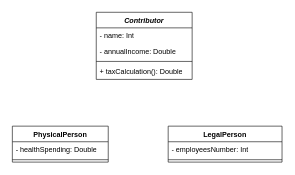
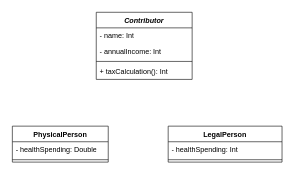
- <mxCell id="10" value="- annualIncome: Double" style="text;strokeColor=none;fillColor=none;align=left;verticalAlign=top;spacingLeft=4;spacingRight=4;overflow=hidden;rotatable=0;points=[[0,0.5],[1,0.5]];portConstraint=eastwest;whiteSpace=wrap;html=1;" vertex="1" parent="8"><mxGeometry y="52" width="160" height="26" as="geometry" /></mxCell>
+ <mxCell id="10" value="- annualIncome: Int" style="text;strokeColor=none;fillColor=none;align=left;verticalAlign=top;spacingLeft=4;spacingRight=4;overflow=hidden;rotatable=0;points=[[0,0.5],[1,0.5]];portConstraint=eastwest;whiteSpace=wrap;html=1;" vertex="1" parent="8"><mxGeometry y="52" width="160" height="26" as="geometry" /></mxCell>
- <mxCell id="12" value="+ taxCalculation(): Double" style="text;strokeColor=none;fillColor=none;align=left;verticalAlign=top;spacingLeft=4;spacingRight=4;overflow=hidden;rotatable=0;points=[[0,0.5],[1,0.5]];portConstraint=eastwest;whiteSpace=wrap;html=1;" vertex="1" parent="8"><mxGeometry y="86" width="160" height="26" as="geometry" /></mxCell>
+ <mxCell id="12" value="+ taxCalculation(): Int" style="text;strokeColor=none;fillColor=none;align=left;verticalAlign=top;spacingLeft=4;spacingRight=4;overflow=hidden;rotatable=0;points=[[0,0.5],[1,0.5]];portConstraint=eastwest;whiteSpace=wrap;html=1;" vertex="1" parent="8"><mxGeometry y="86" width="160" height="26" as="geometry" /></mxCell>
- <mxCell id="6" value="- employeesNumber: Int" style="text;strokeColor=none;fillColor=none;align=left;verticalAlign=top;spacingLeft=4;spacingRight=4;overflow=hidden;rotatable=0;points=[[0,0.5],[1,0.5]];portConstraint=eastwest;whiteSpace=wrap;html=1;" vertex="1" parent="5"><mxGeometry y="26" width="190" height="26" as="geometry" /></mxCell>
+ <mxCell id="6" value="- healthSpending: Int" style="text;strokeColor=none;fillColor=none;align=left;verticalAlign=top;spacingLeft=4;spacingRight=4;overflow=hidden;rotatable=0;points=[[0,0.5],[1,0.5]];portConstraint=eastwest;whiteSpace=wrap;html=1;" vertex="1" parent="5"><mxGeometry y="26" width="190" height="26" as="geometry" /></mxCell>
